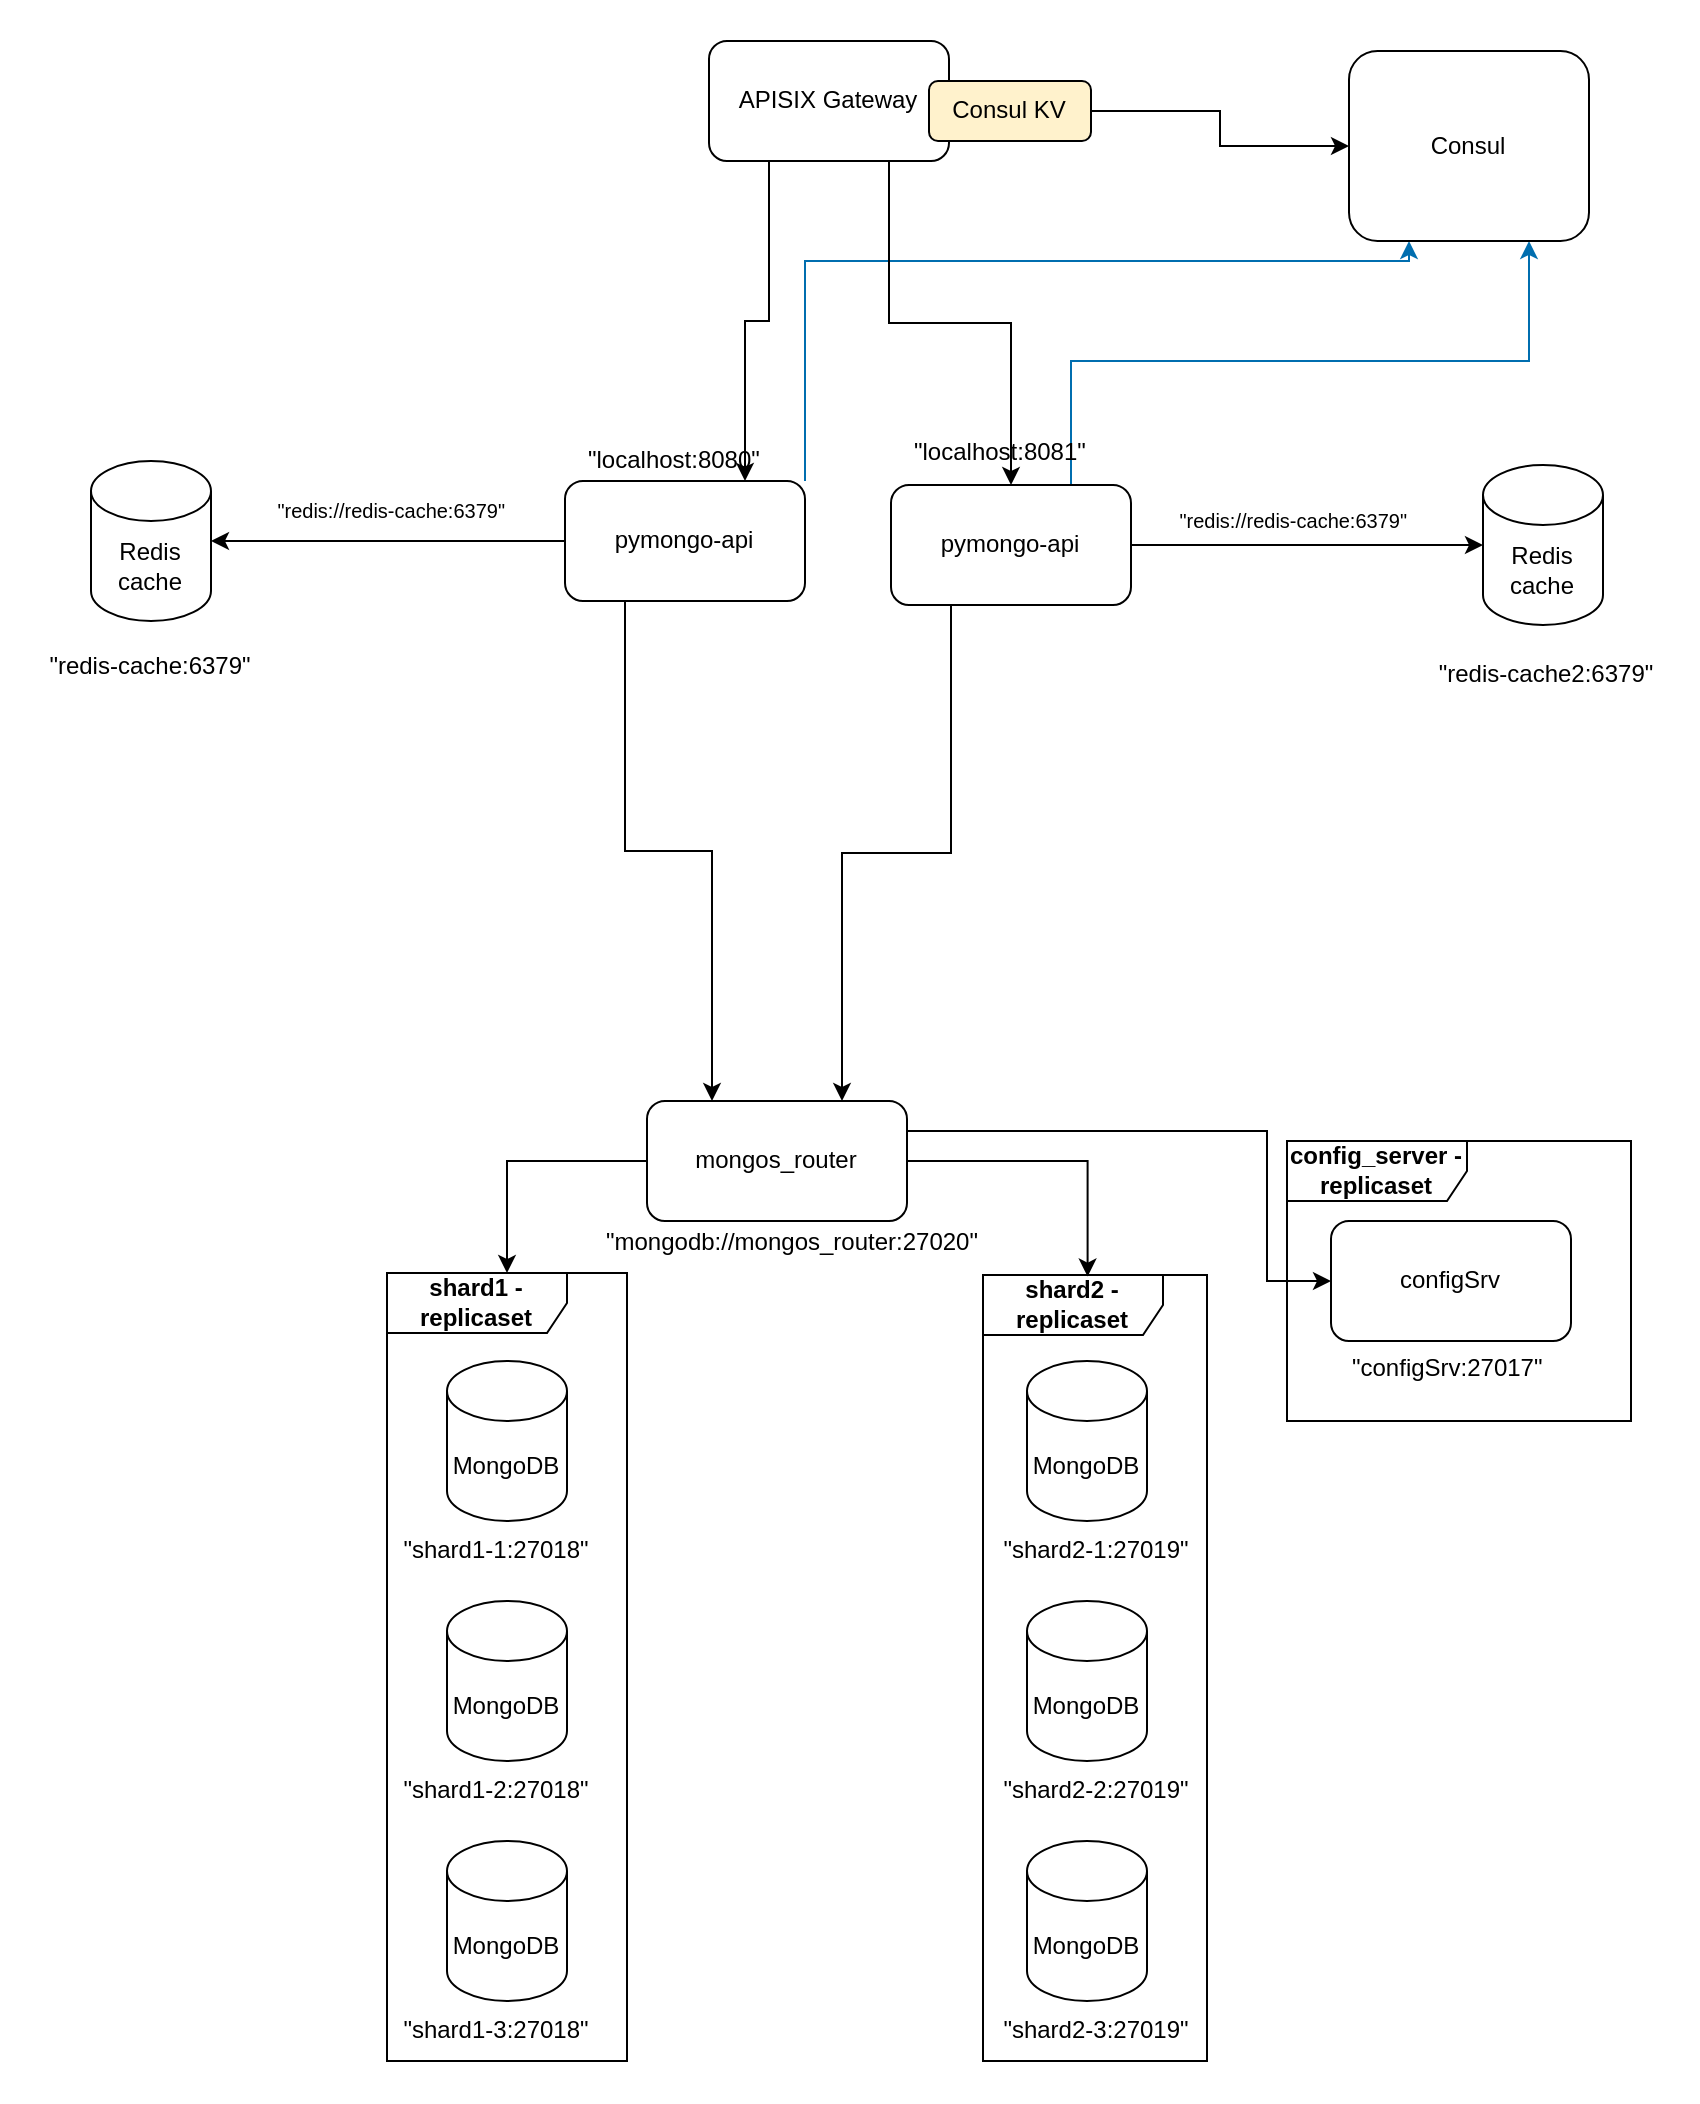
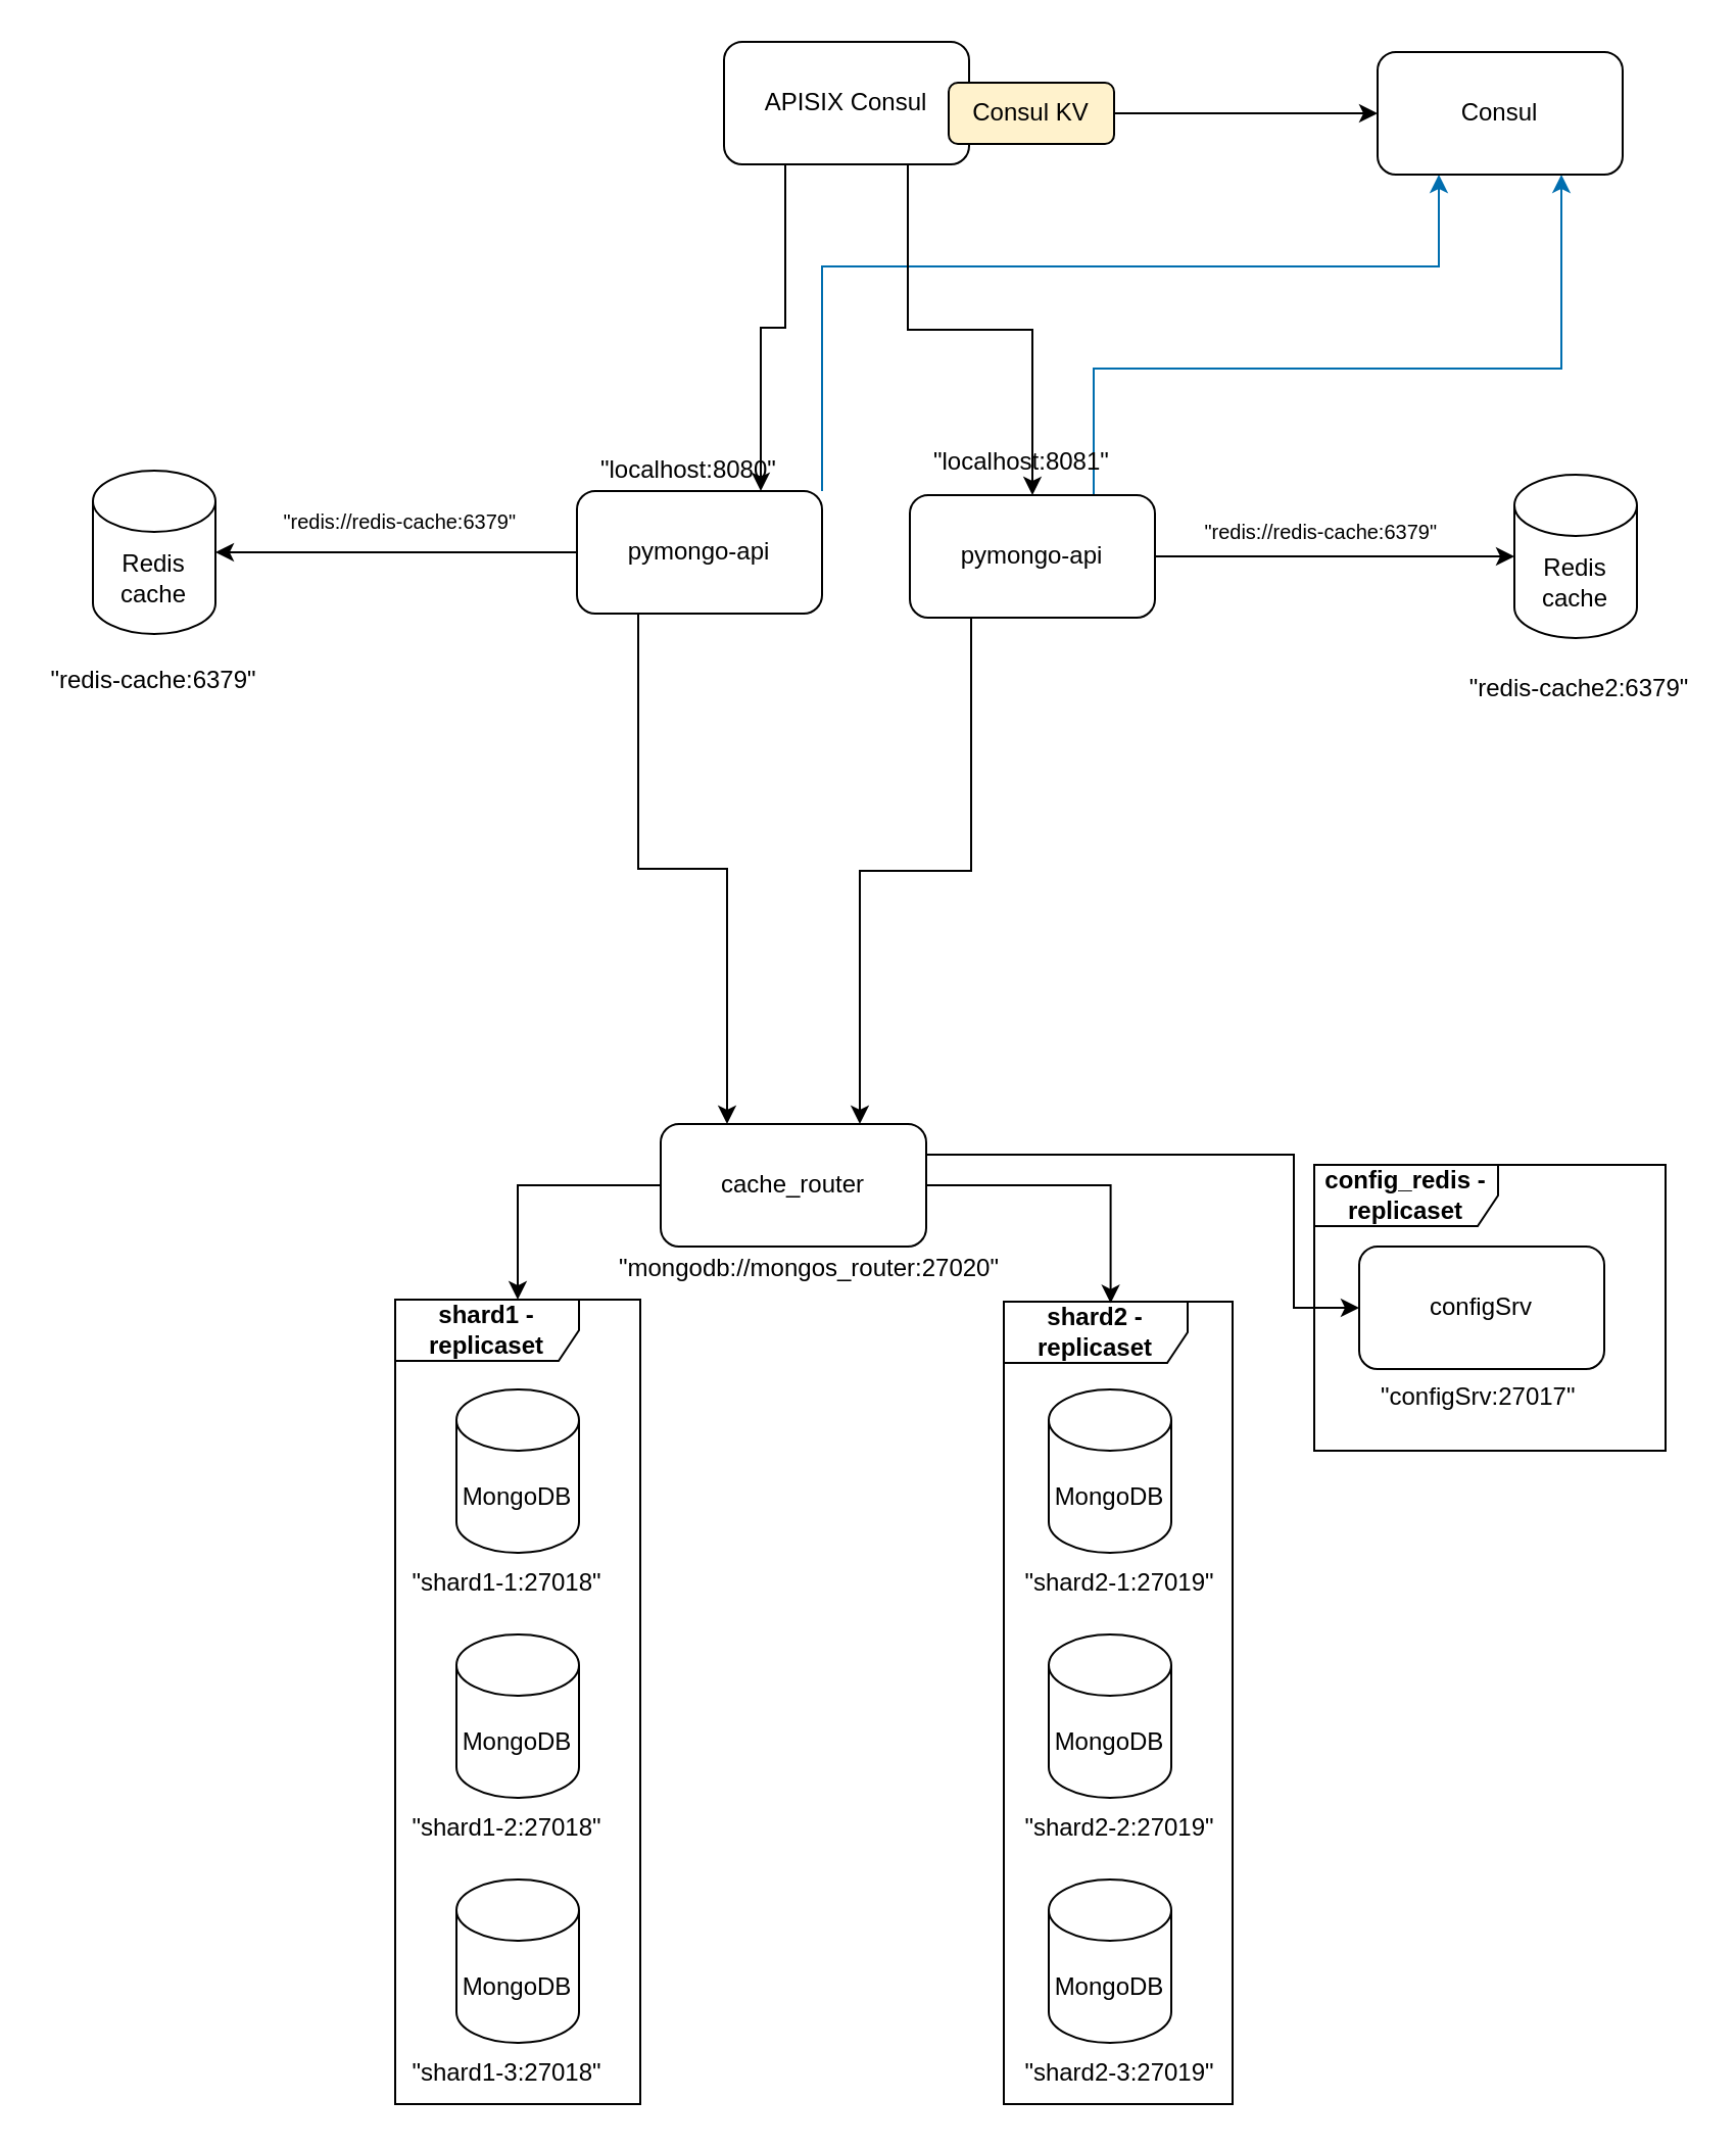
- <mxCell id="42" value="APISIX Gateway" style="rounded=1;whiteSpace=wrap;html=1;" vertex="1" parent="1"><mxGeometry x="354" y="20" width="120" height="60" as="geometry" /></mxCell>
+ <mxCell id="42" value="APISIX Consul" style="rounded=1;whiteSpace=wrap;html=1;" vertex="1" parent="1"><mxGeometry x="354" y="20" width="120" height="60" as="geometry" /></mxCell>
- <mxCell id="45" value="Consul" style="rounded=1;whiteSpace=wrap;html=1;" vertex="1" parent="1"><mxGeometry x="674" y="25" width="120" height="95" as="geometry" /></mxCell>
+ <mxCell id="45" value="Consul" style="rounded=1;whiteSpace=wrap;html=1;" vertex="1" parent="1"><mxGeometry x="674" y="25" width="120" height="60" as="geometry" /></mxCell>
- <mxCell id="12" value="mongos_router" style="rounded=1;whiteSpace=wrap;html=1;" parent="1" vertex="1"><mxGeometry x="323" y="550" width="130" height="60" as="geometry" /></mxCell>
+ <mxCell id="12" value="cache_router" style="rounded=1;whiteSpace=wrap;html=1;" parent="1" vertex="1"><mxGeometry x="323" y="550" width="130" height="60" as="geometry" /></mxCell>
- <mxCell id="19" value="&lt;span style=&quot;font-weight: 700;&quot;&gt;config_server - replicaset&lt;/span&gt;" style="shape=umlFrame;whiteSpace=wrap;html=1;pointerEvents=0;width=90;height=30;" parent="1" vertex="1"><mxGeometry x="643" y="570" width="172" height="140" as="geometry" /></mxCell>
+ <mxCell id="19" value="&lt;span style=&quot;font-weight: 700;&quot;&gt;config_redis - replicaset&lt;/span&gt;" style="shape=umlFrame;whiteSpace=wrap;html=1;pointerEvents=0;width=90;height=30;" parent="1" vertex="1"><mxGeometry x="643" y="570" width="172" height="140" as="geometry" /></mxCell>
